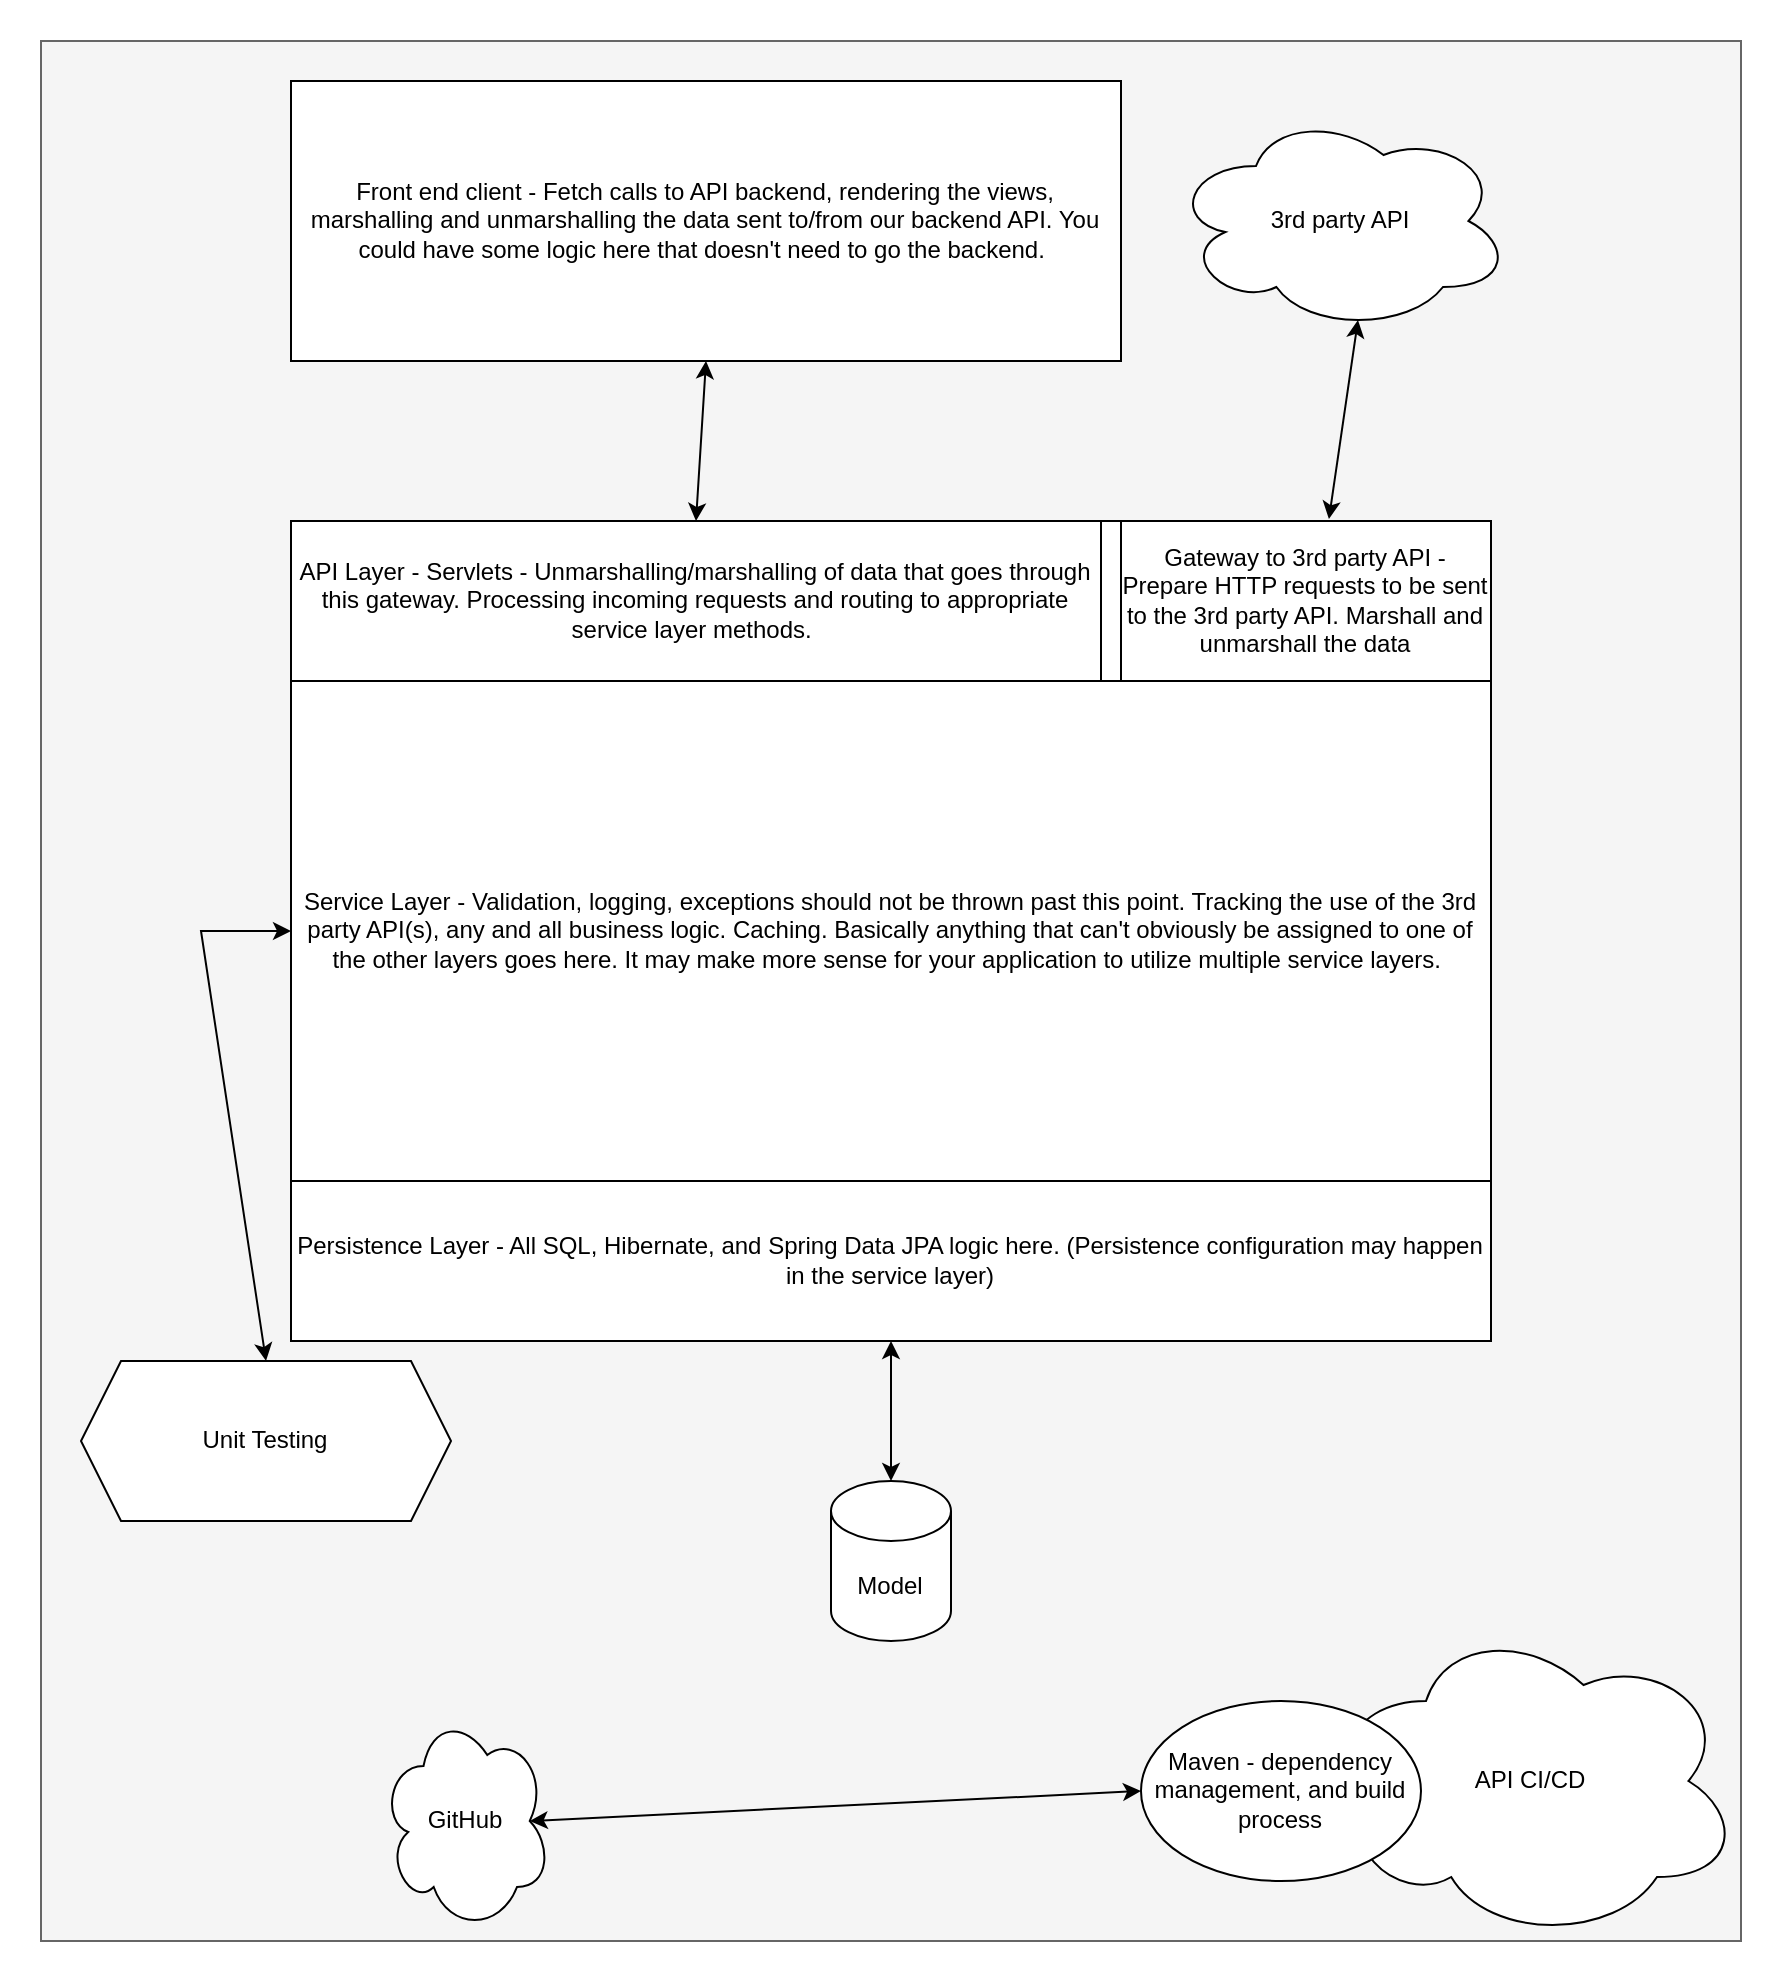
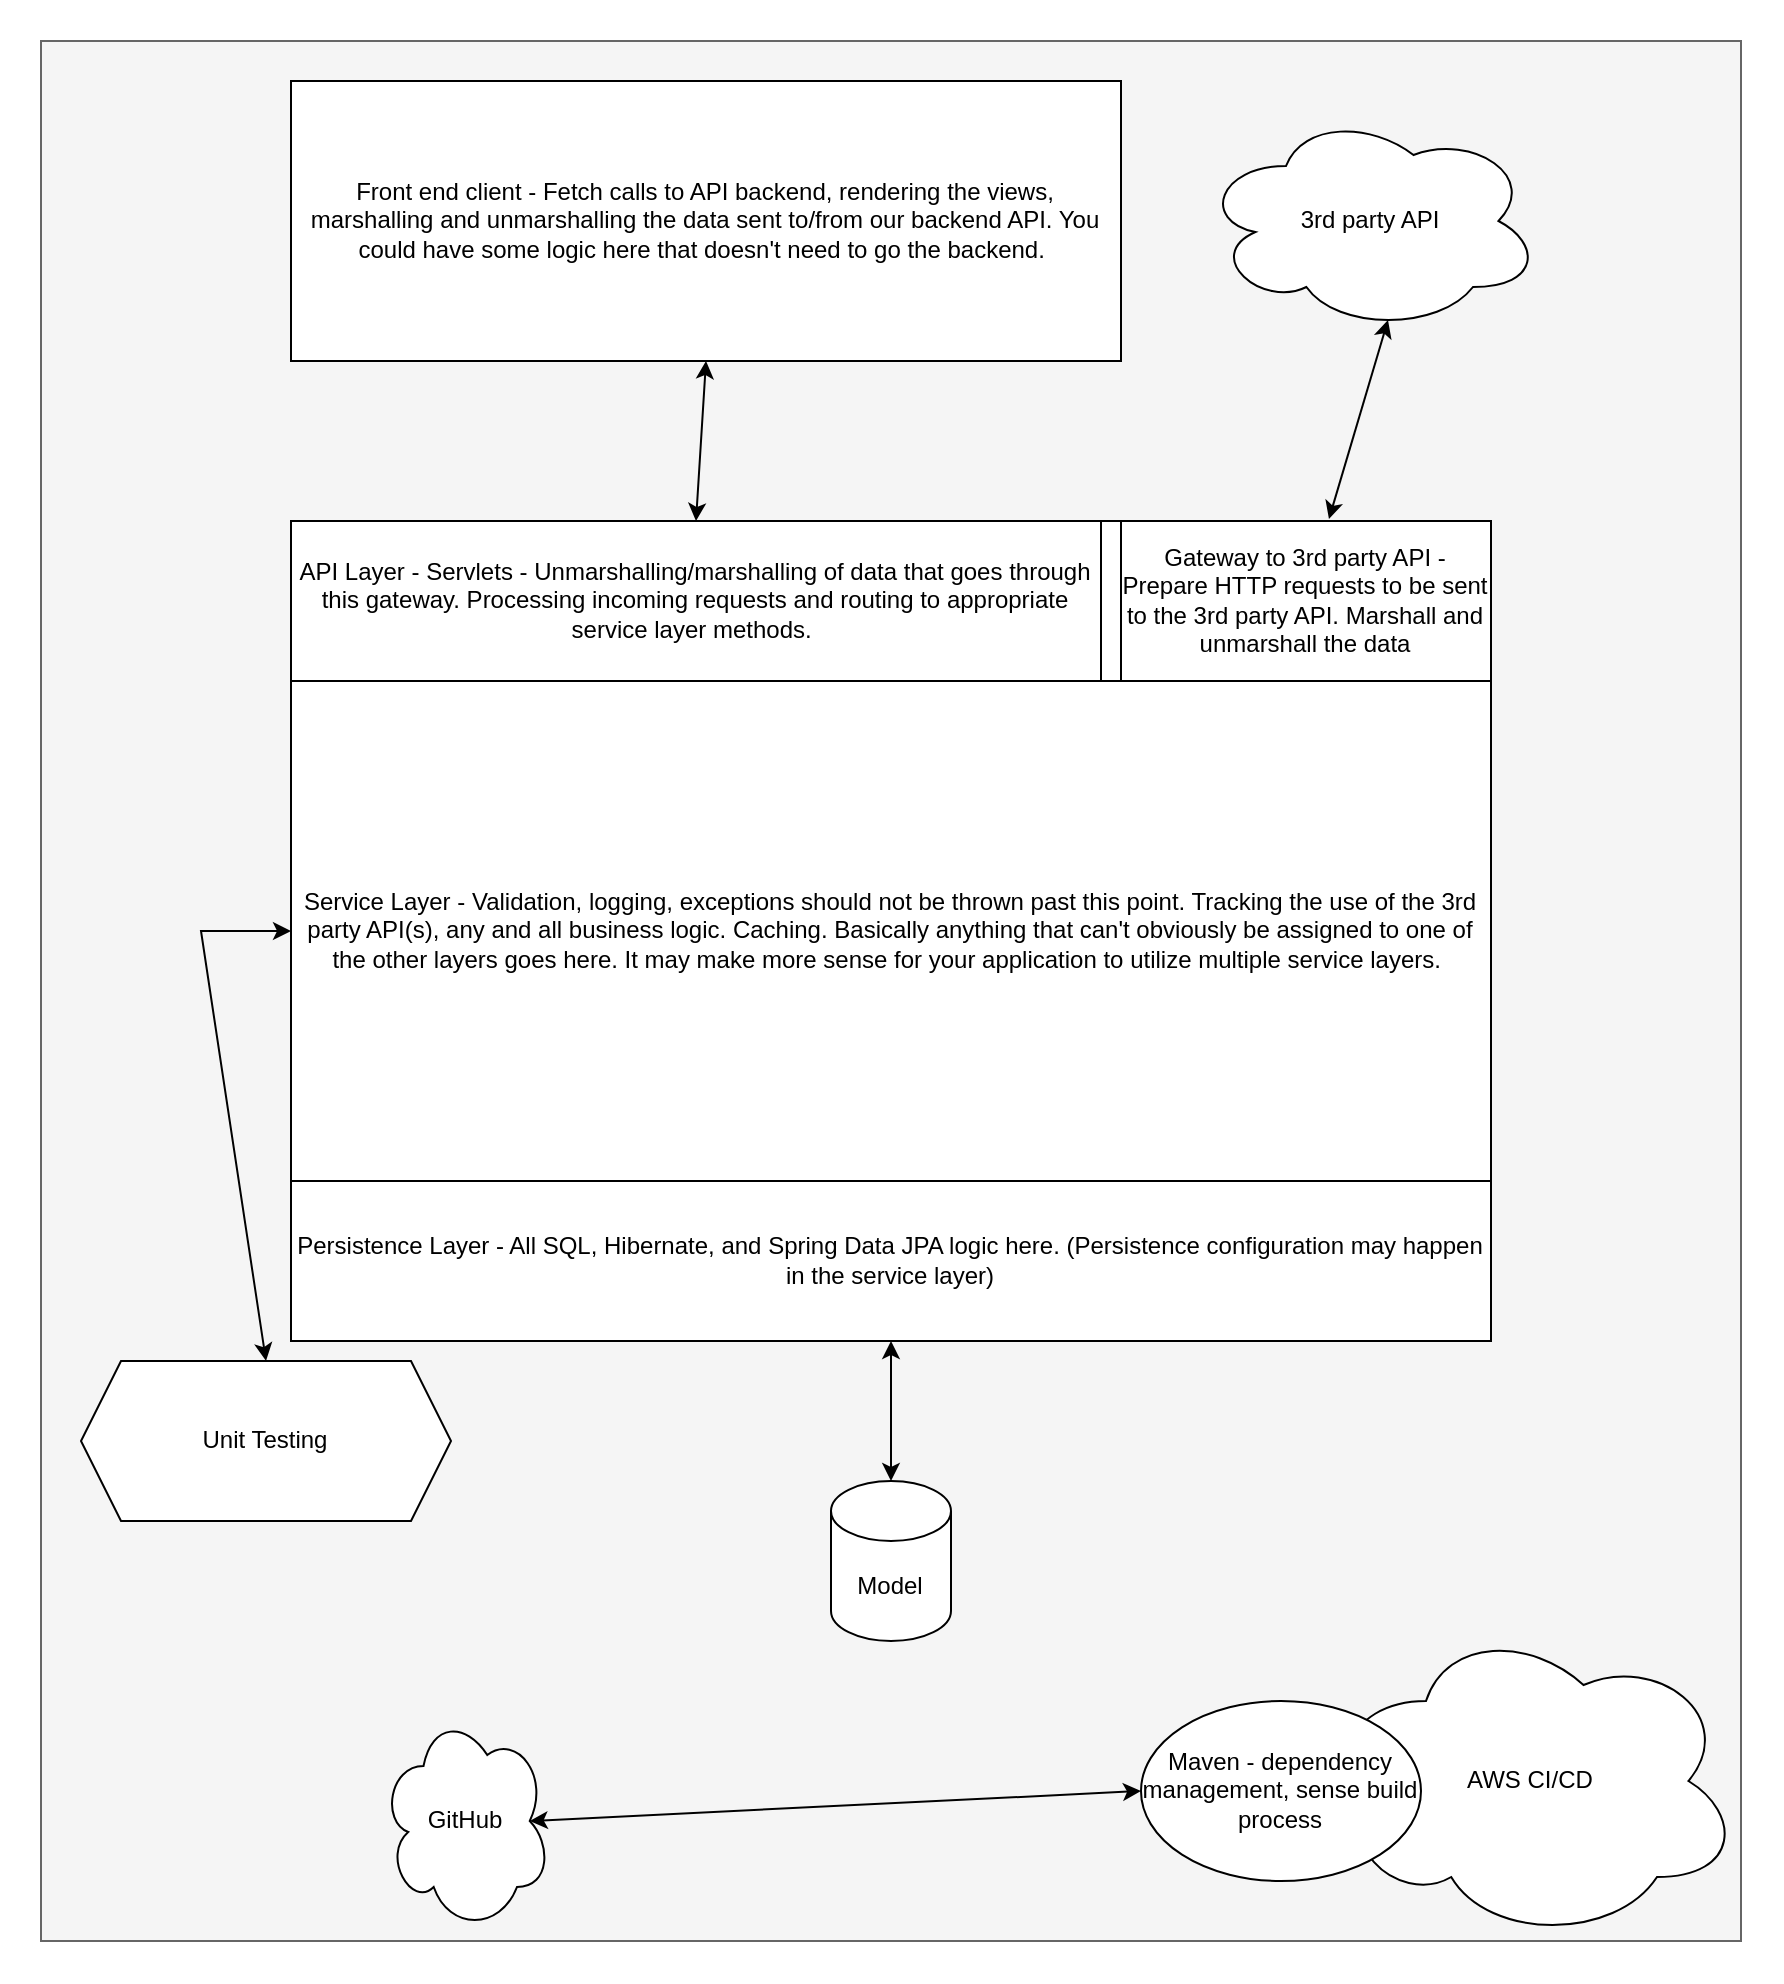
- <mxCell id="12" value="3rd party API" style="ellipse;shape=cloud;whiteSpace=wrap;html=1;" vertex="1" parent="1"><mxGeometry x="585" y="55" width="170" height="110" as="geometry" /></mxCell>
+ <mxCell id="12" value="3rd party API" style="ellipse;shape=cloud;whiteSpace=wrap;html=1;" vertex="1" parent="1"><mxGeometry x="600" y="55" width="170" height="110" as="geometry" /></mxCell>
- <mxCell id="16" value="API CI/CD" style="ellipse;shape=cloud;whiteSpace=wrap;html=1;" vertex="1" parent="1"><mxGeometry x="660" y="810" width="210" height="160" as="geometry" /></mxCell>
+ <mxCell id="16" value="AWS CI/CD" style="ellipse;shape=cloud;whiteSpace=wrap;html=1;" vertex="1" parent="1"><mxGeometry x="660" y="810" width="210" height="160" as="geometry" /></mxCell>
- <mxCell id="19" value="Maven - dependency management, and build process" style="ellipse;whiteSpace=wrap;html=1;" vertex="1" parent="1"><mxGeometry x="570" y="850" width="140" height="90" as="geometry" /></mxCell>
+ <mxCell id="19" value="Maven - dependency management, sense build process" style="ellipse;whiteSpace=wrap;html=1;" vertex="1" parent="1"><mxGeometry x="570" y="850" width="140" height="90" as="geometry" /></mxCell>
